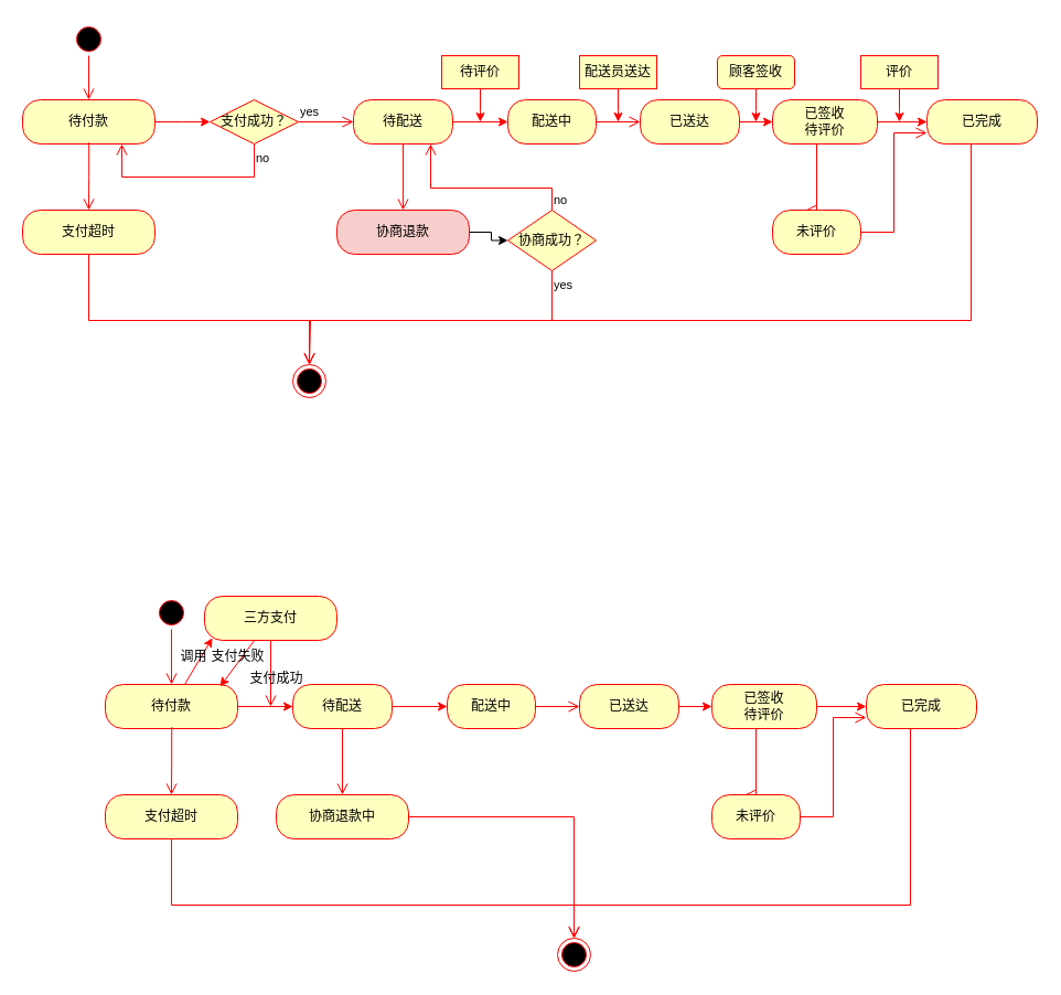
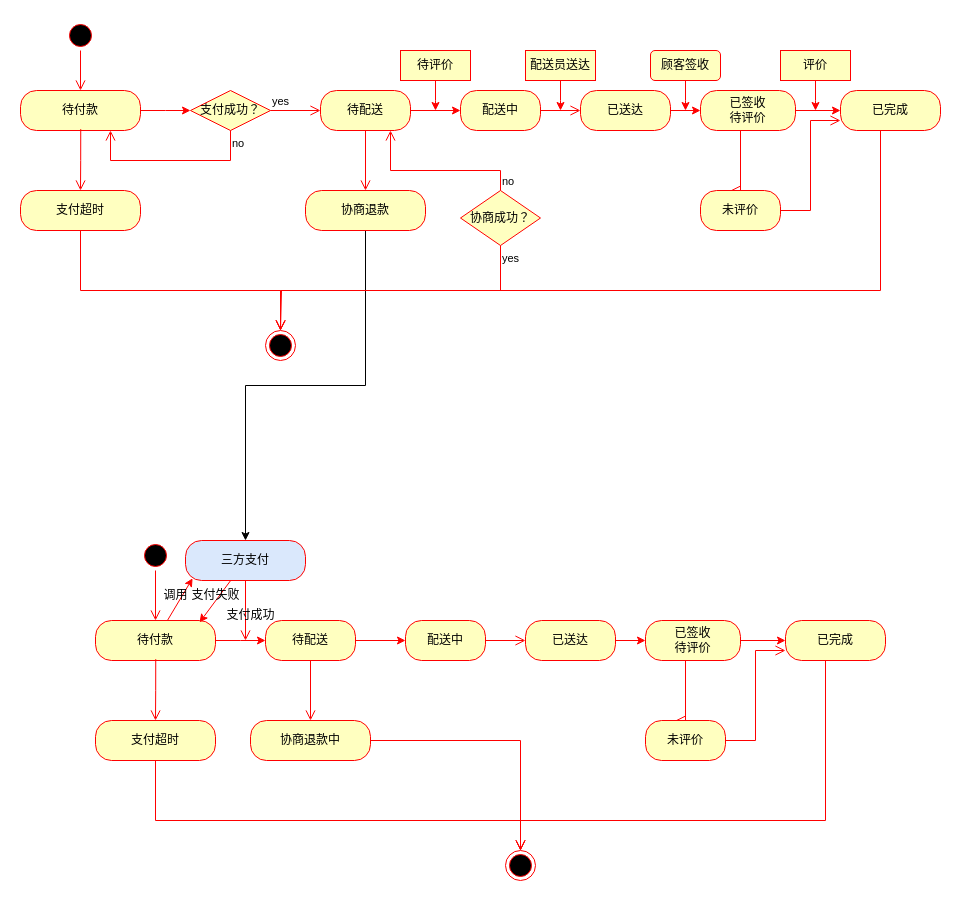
- <mxCell id="25" value="协商退款" style="rounded=1;whiteSpace=wrap;html=1;arcSize=40;fontColor=#000000;fillColor=#f8cecc;strokeColor=#ff0000;" vertex="1" parent="1"><mxGeometry x="305" y="190" width="120" height="40" as="geometry" /></mxCell>
+ <mxCell id="25" value="协商退款" style="rounded=1;whiteSpace=wrap;html=1;arcSize=40;fontColor=#000000;fillColor=#ffffc0;strokeColor=#ff0000;" vertex="1" parent="1"><mxGeometry x="305" y="190" width="120" height="40" as="geometry" /></mxCell>
- <mxCell id="24" style="edgeStyle=orthogonalEdgeStyle;rounded=0;orthogonalLoop=1;jettySize=auto;html=1;entryX=0;entryY=0.5;entryDx=0;entryDy=0;" edge="1" parent="1" source="25" target="70"><mxGeometry relative="1" as="geometry" /></mxCell>
+ <mxCell id="24" style="edgeStyle=orthogonalEdgeStyle;rounded=0;orthogonalLoop=1;jettySize=auto;html=1;" edge="1" parent="1" source="25" target="61"><mxGeometry relative="1" as="geometry" /></mxCell>
- <mxCell id="61" value="三方支付" style="rounded=1;whiteSpace=wrap;html=1;arcSize=40;fontColor=#000000;fillColor=#ffffc0;strokeColor=#ff0000;" vertex="1" parent="1"><mxGeometry x="185" y="540" width="120" height="40" as="geometry" /></mxCell>
+ <mxCell id="61" value="三方支付" style="rounded=1;whiteSpace=wrap;html=1;arcSize=40;fontColor=#000000;fillColor=#dae8fc;strokeColor=#ff0000;" vertex="1" parent="1"><mxGeometry x="185" y="540" width="120" height="40" as="geometry" /></mxCell>
